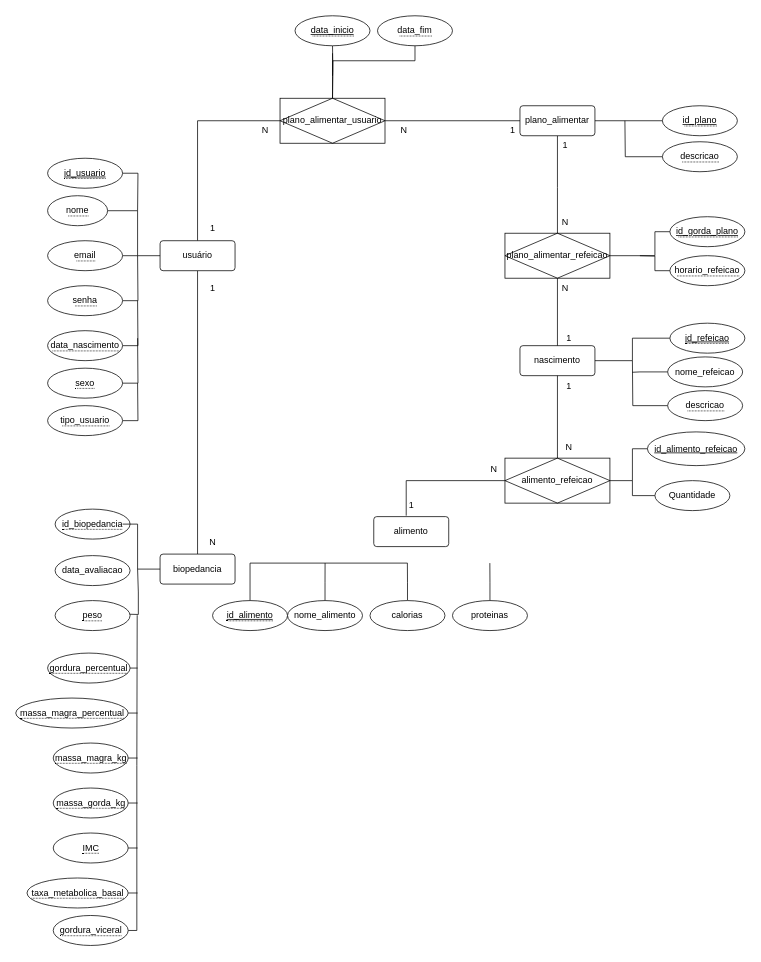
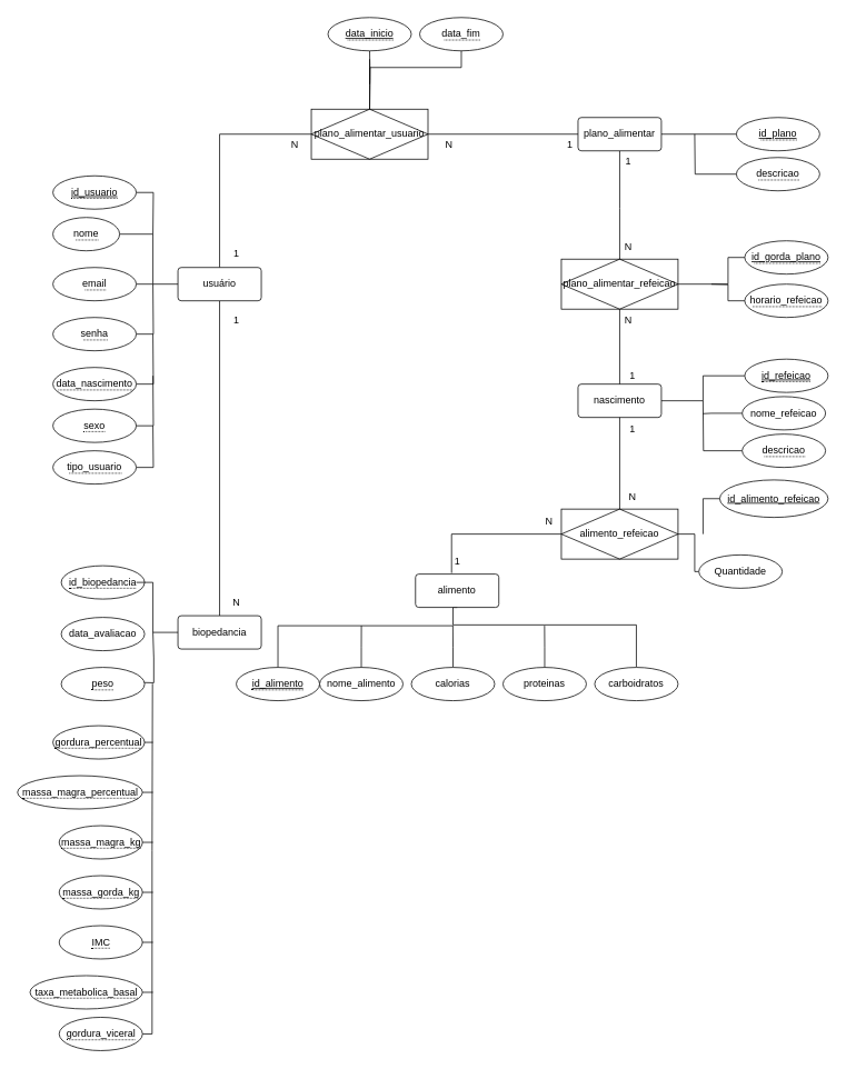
- <mxCell id="38" value="Quantidade" style="ellipse;whiteSpace=wrap;html=1;align=center;" parent="1" vertex="1"><mxGeometry x="873" y="640" width="100" height="40" as="geometry" /></mxCell>
+ <mxCell id="38" value="Quantidade" style="ellipse;whiteSpace=wrap;html=1;align=center;" parent="1" vertex="1"><mxGeometry x="838" y="665" width="100" height="40" as="geometry" /></mxCell>
+ <mxCell id="8" style="edgeStyle=orthogonalEdgeStyle;rounded=0;orthogonalLoop=1;jettySize=auto;html=1;endArrow=none;startFill=0;exitX=0.5;exitY=1;exitDx=0;exitDy=0;" edge="1" parent="1" source="9" target="84"><mxGeometry relative="1" as="geometry"><mxPoint x="593" y="820" as="targetPoint" /><Array as="points"><mxPoint x="543" y="728" /><mxPoint x="543" y="749" /><mxPoint x="763" y="749" /></Array></mxGeometry></mxCell>
+ <mxCell id="84" value="carboidratos" style="ellipse;whiteSpace=wrap;html=1;align=center;" vertex="1" parent="1"><mxGeometry x="713" y="800" width="100" height="40" as="geometry" /></mxCell>
